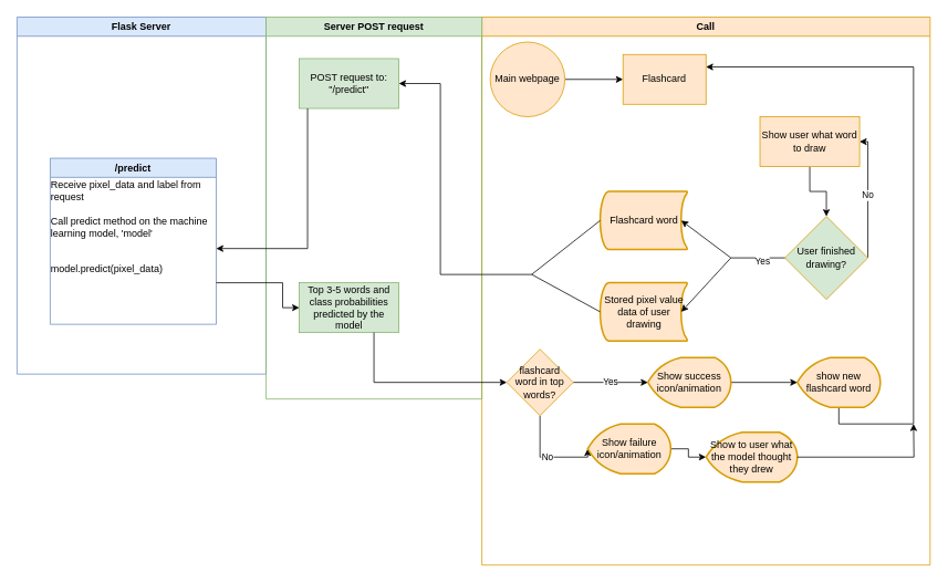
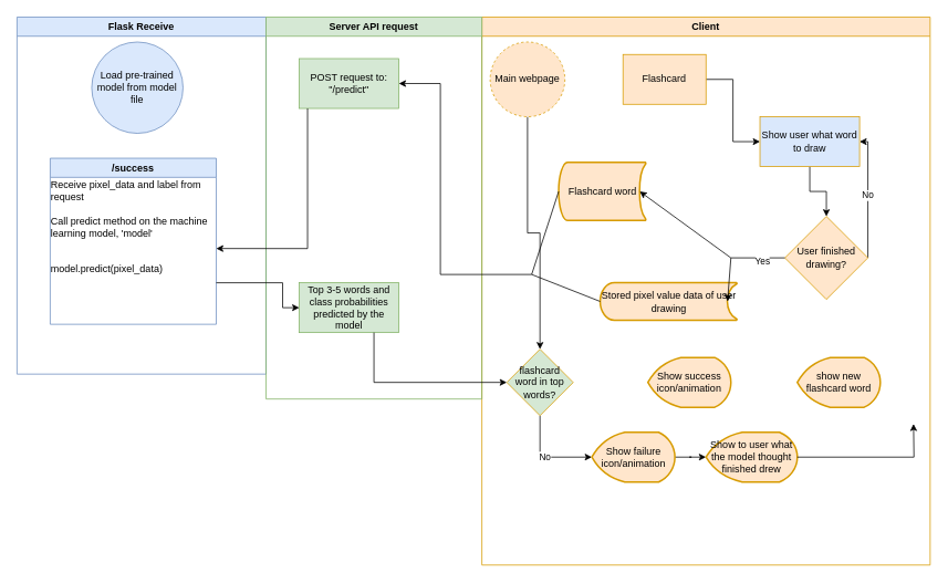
- <mxCell id="2" value="Flask Server" style="swimlane;shadow=0;glass=0;sketch=0;fillColor=#dae8fc;strokeColor=#6c8ebf;" parent="1" vertex="1"><mxGeometry width="300" height="430" as="geometry" x="20" y="20" /></mxCell>
+ <mxCell id="2" value="Flask Receive" style="swimlane;shadow=0;glass=0;sketch=0;fillColor=#dae8fc;strokeColor=#6c8ebf;" parent="1" vertex="1"><mxGeometry width="300" height="430" as="geometry" x="20" y="20" /></mxCell>
- <mxCell id="27" value="Server POST request" style="swimlane;shadow=0;glass=0;sketch=0;strokeColor=#82b366;fillColor=#d5e8d4;" parent="1" vertex="1"><mxGeometry x="320" width="260" height="460" as="geometry" y="20" /></mxCell>
+ <mxCell id="27" value="Server API request" style="swimlane;shadow=0;glass=0;sketch=0;strokeColor=#82b366;fillColor=#d5e8d4;" parent="1" vertex="1"><mxGeometry x="320" width="260" height="460" as="geometry" y="20" /></mxCell>
- <mxCell id="6" value="Call" style="swimlane;shadow=0;glass=0;sketch=0;strokeColor=#d79b00;fillColor=#ffe6cc;" parent="1" vertex="1"><mxGeometry x="580" width="540" height="660" as="geometry" y="20" /></mxCell>
+ <mxCell id="6" value="Client" style="swimlane;shadow=0;glass=0;sketch=0;strokeColor=#d79b00;fillColor=#ffe6cc;" parent="1" vertex="1"><mxGeometry x="580" width="540" height="660" as="geometry" y="20" /></mxCell>
- <mxCell id="22" style="edgeStyle=orthogonalEdgeStyle;rounded=0;orthogonalLoop=1;jettySize=auto;html=1;entryX=1;entryY=0.25;entryDx=0;entryDy=0;" parent="6" source="23" target="15" edge="1"><mxGeometry relative="1" as="geometry"><mxPoint x="330" y="60" as="targetPoint" /><Array as="points"><mxPoint x="520" y="490" /><mxPoint x="520" y="60" /></Array></mxGeometry></mxCell>
- <mxCell id="8" value="Main webpage" style="ellipse;whiteSpace=wrap;html=1;aspect=fixed;shadow=0;glass=0;sketch=0;strokeColor=#d79b00;fillColor=#ffe6cc;" parent="6" vertex="1"><mxGeometry x="10" y="30" width="90" height="90" as="geometry" /></mxCell>
+ <mxCell id="8" value="Main webpage" style="ellipse;whiteSpace=wrap;html=1;aspect=fixed;shadow=0;glass=0;sketch=0;strokeColor=#d79b00;fillColor=#ffe6cc;dashed=1;" parent="6" vertex="1"><mxGeometry x="10" y="30" width="90" height="90" as="geometry" /></mxCell>
- <mxCell id="7" style="edgeStyle=orthogonalEdgeStyle;rounded=0;orthogonalLoop=1;jettySize=auto;html=1;entryX=0;entryY=0.5;entryDx=0;entryDy=0;" parent="6" source="8" target="15" edge="1"><mxGeometry relative="1" as="geometry" /></mxCell>
+ <mxCell id="7" style="edgeStyle=orthogonalEdgeStyle;rounded=0;orthogonalLoop=1;jettySize=auto;html=1;" parent="6" source="8" target="19" edge="1"><mxGeometry relative="1" as="geometry" /></mxCell>
+ <mxCell id="5" value="Load pre-trained model from model file" style="ellipse;whiteSpace=wrap;html=1;aspect=fixed;shadow=0;glass=0;sketch=0;strokeColor=#6c8ebf;fillColor=#dae8fc;" parent="2" vertex="1"><mxGeometry x="90" y="30" width="110" height="110" as="geometry" /></mxCell>
+ <mxCell id="14" style="edgeStyle=orthogonalEdgeStyle;rounded=0;orthogonalLoop=1;jettySize=auto;html=1;entryX=0;entryY=0.5;entryDx=0;entryDy=0;" parent="6" source="15" target="13" edge="1"><mxGeometry relative="1" as="geometry" /></mxCell>
- <mxCell id="13" value="Show user what word to draw" style="whiteSpace=wrap;html=1;fillColor=#ffe6cc;rounded=0;shadow=0;glass=0;sketch=0;strokeColor=#d79b00;" parent="6" vertex="1"><mxGeometry x="335" y="120" width="120" height="60" as="geometry" /></mxCell>
+ <mxCell id="13" value="Show user what word to draw" style="whiteSpace=wrap;html=1;fillColor=#dae8fc;rounded=0;shadow=0;glass=0;sketch=0;strokeColor=#d79b00;" parent="6" vertex="1"><mxGeometry x="335" y="120" width="120" height="60" as="geometry" /></mxCell>
- <mxCell id="3" value="/predict" style="swimlane;shadow=0;glass=0;sketch=0;strokeColor=#6c8ebf;fillColor=#dae8fc;" parent="2" vertex="1"><mxGeometry x="40" y="170" width="200" height="200" as="geometry" /></mxCell>
+ <mxCell id="3" value="/success" style="swimlane;shadow=0;glass=0;sketch=0;strokeColor=#6c8ebf;fillColor=#dae8fc;" parent="2" vertex="1"><mxGeometry x="40" y="170" width="200" height="200" as="geometry" /></mxCell>
- <mxCell id="16" value="Flashcard word" style="strokeWidth=2;html=1;shape=mxgraph.flowchart.stored_data;whiteSpace=wrap;shadow=0;glass=0;sketch=0;fillColor=#ffe6cc;strokeColor=#d79b00;" parent="6" vertex="1"><mxGeometry x="142.5" y="210" width="105" height="70" as="geometry" /></mxCell>
+ <mxCell id="16" value="Flashcard word" style="strokeWidth=2;html=1;shape=mxgraph.flowchart.stored_data;whiteSpace=wrap;shadow=0;glass=0;sketch=0;fillColor=#ffe6cc;strokeColor=#d79b00;" parent="6" vertex="1"><mxGeometry x="92.5" y="175" width="105" height="70" as="geometry" /></mxCell>
- <mxCell id="11" value="User finished drawing?" style="rhombus;whiteSpace=wrap;html=1;fillColor=#d5e8d4;rounded=0;shadow=0;glass=0;sketch=0;strokeColor=#d79b00;" parent="6" vertex="1"><mxGeometry x="365" y="240" width="100" height="100" as="geometry" /></mxCell>
+ <mxCell id="11" value="User finished drawing?" style="rhombus;whiteSpace=wrap;html=1;fillColor=#ffe6cc;rounded=0;shadow=0;glass=0;sketch=0;strokeColor=#d79b00;" parent="6" vertex="1"><mxGeometry x="365" y="240" width="100" height="100" as="geometry" /></mxCell>
- <mxCell id="9" value="Stored pixel value data of user drawing" style="strokeWidth=2;html=1;shape=mxgraph.flowchart.stored_data;whiteSpace=wrap;shadow=0;glass=0;sketch=0;fillColor=#ffe6cc;strokeColor=#d79b00;" parent="6" vertex="1"><mxGeometry x="142.5" y="320" width="105" height="70" as="geometry" /></mxCell>
+ <mxCell id="9" value="Stored pixel value data of user drawing" style="strokeWidth=2;html=1;shape=mxgraph.flowchart.stored_data;whiteSpace=wrap;shadow=0;glass=0;sketch=0;fillColor=#ffe6cc;strokeColor=#d79b00;" parent="6" vertex="1"><mxGeometry x="142.5" y="320" width="165" height="45" as="geometry" /></mxCell>
- <mxCell id="19" value="flashcard word in top words?" style="rhombus;whiteSpace=wrap;html=1;shadow=0;glass=0;sketch=0;strokeColor=#d79b00;fillColor=#ffe6cc;" parent="6" vertex="1"><mxGeometry x="30" y="400" width="80" height="80" as="geometry" /></mxCell>
+ <mxCell id="19" value="flashcard word in top words?" style="rhombus;whiteSpace=wrap;html=1;shadow=0;glass=0;sketch=0;strokeColor=#d79b00;fillColor=#d5e8d4;" parent="6" vertex="1"><mxGeometry x="30" y="400" width="80" height="80" as="geometry" /></mxCell>
- <mxCell id="17" value="Yes" style="edgeStyle=orthogonalEdgeStyle;rounded=0;orthogonalLoop=1;jettySize=auto;html=1;entryX=0;entryY=0.5;entryDx=0;entryDy=0;entryPerimeter=0;fillColor=#ffe6cc;strokeColor=#000000;" parent="6" source="19" target="21" edge="1"><mxGeometry relative="1" as="geometry" /></mxCell>
- <mxCell id="20" style="edgeStyle=orthogonalEdgeStyle;rounded=0;orthogonalLoop=1;jettySize=auto;html=1;entryX=0;entryY=0.5;entryDx=0;entryDy=0;entryPerimeter=0;fillColor=#ffe6cc;strokeColor=#000000;" parent="6" source="21" target="23" edge="1"><mxGeometry relative="1" as="geometry" /></mxCell>
- <mxCell id="25" value="Show failure icon/animation" style="strokeWidth=2;html=1;shape=mxgraph.flowchart.display;whiteSpace=wrap;shadow=0;glass=0;sketch=0;fillColor=#ffe6cc;strokeColor=#d79b00;" parent="6" vertex="1"><mxGeometry x="127.5" y="490" width="100" height="60" as="geometry" /></mxCell>
+ <mxCell id="25" value="Show failure icon/animation" style="strokeWidth=2;html=1;shape=mxgraph.flowchart.display;whiteSpace=wrap;shadow=0;glass=0;sketch=0;fillColor=#ffe6cc;strokeColor=#d79b00;" parent="6" vertex="1"><mxGeometry x="132.5" y="500" width="100" height="60" as="geometry" /></mxCell>
- <mxCell id="26" value="Show to user what the model thought they drew" style="strokeWidth=2;html=1;shape=mxgraph.flowchart.display;whiteSpace=wrap;shadow=0;glass=0;sketch=0;fillColor=#ffe6cc;strokeColor=#d79b00;" parent="6" vertex="1"><mxGeometry x="270" y="500" width="110" height="60" as="geometry" /></mxCell>
+ <mxCell id="26" value="Show to user what the model thought finished drew" style="strokeWidth=2;html=1;shape=mxgraph.flowchart.display;whiteSpace=wrap;shadow=0;glass=0;sketch=0;fillColor=#ffe6cc;strokeColor=#d79b00;" parent="6" vertex="1"><mxGeometry x="270" y="500" width="110" height="60" as="geometry" /></mxCell>
